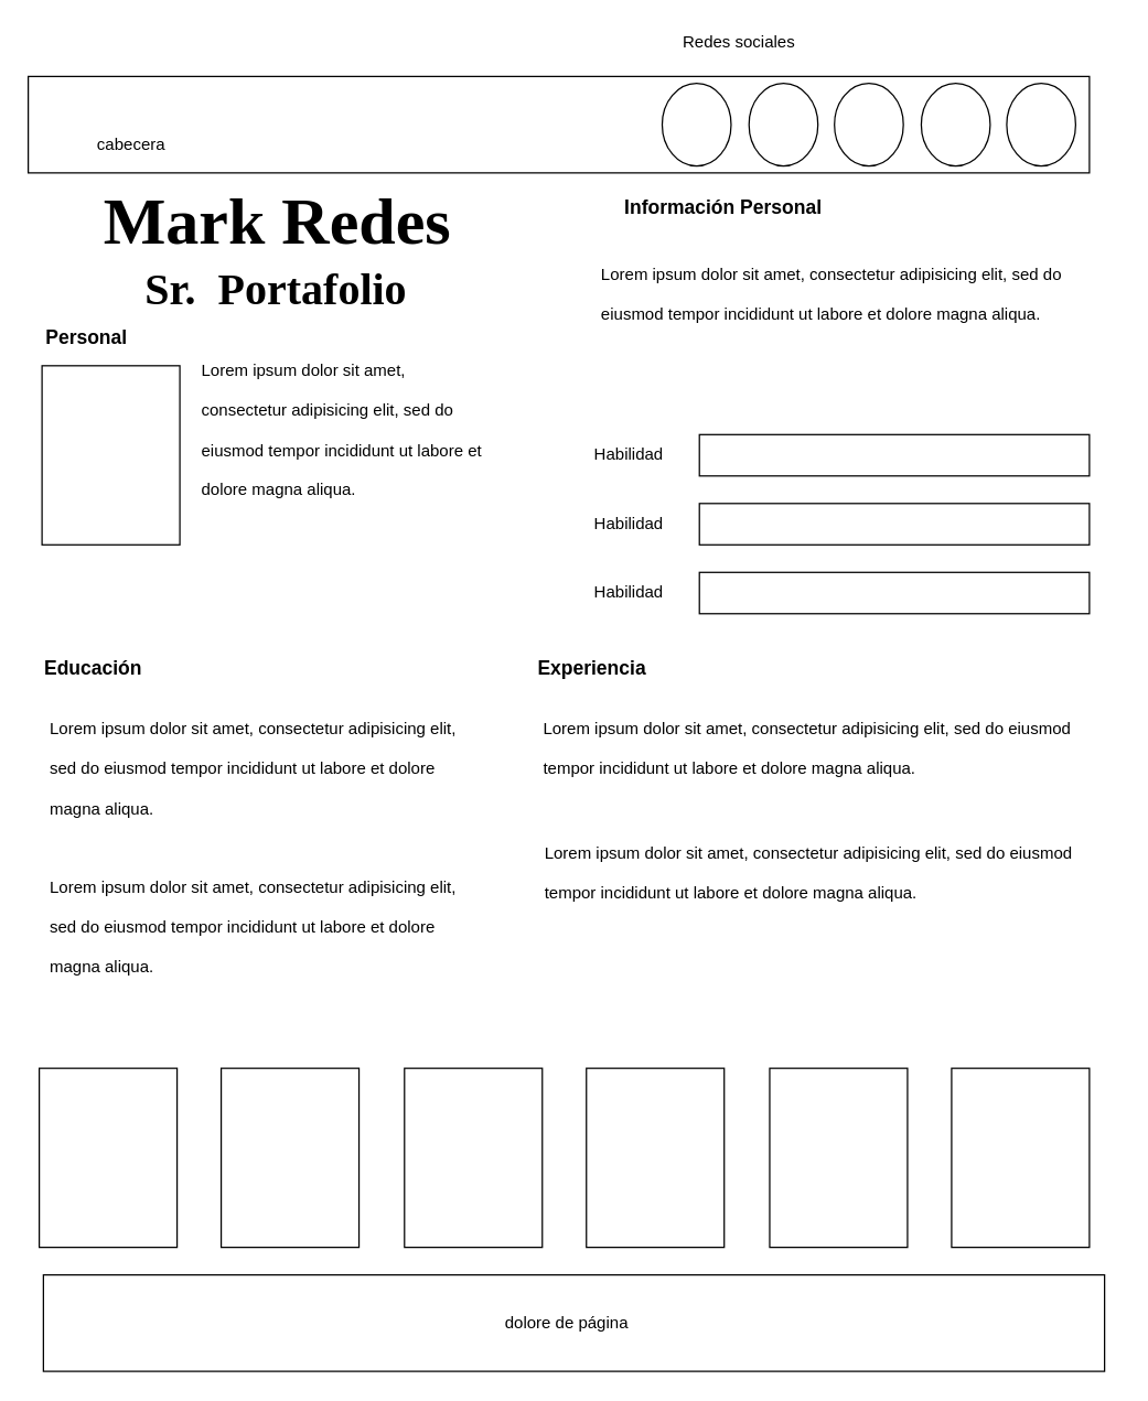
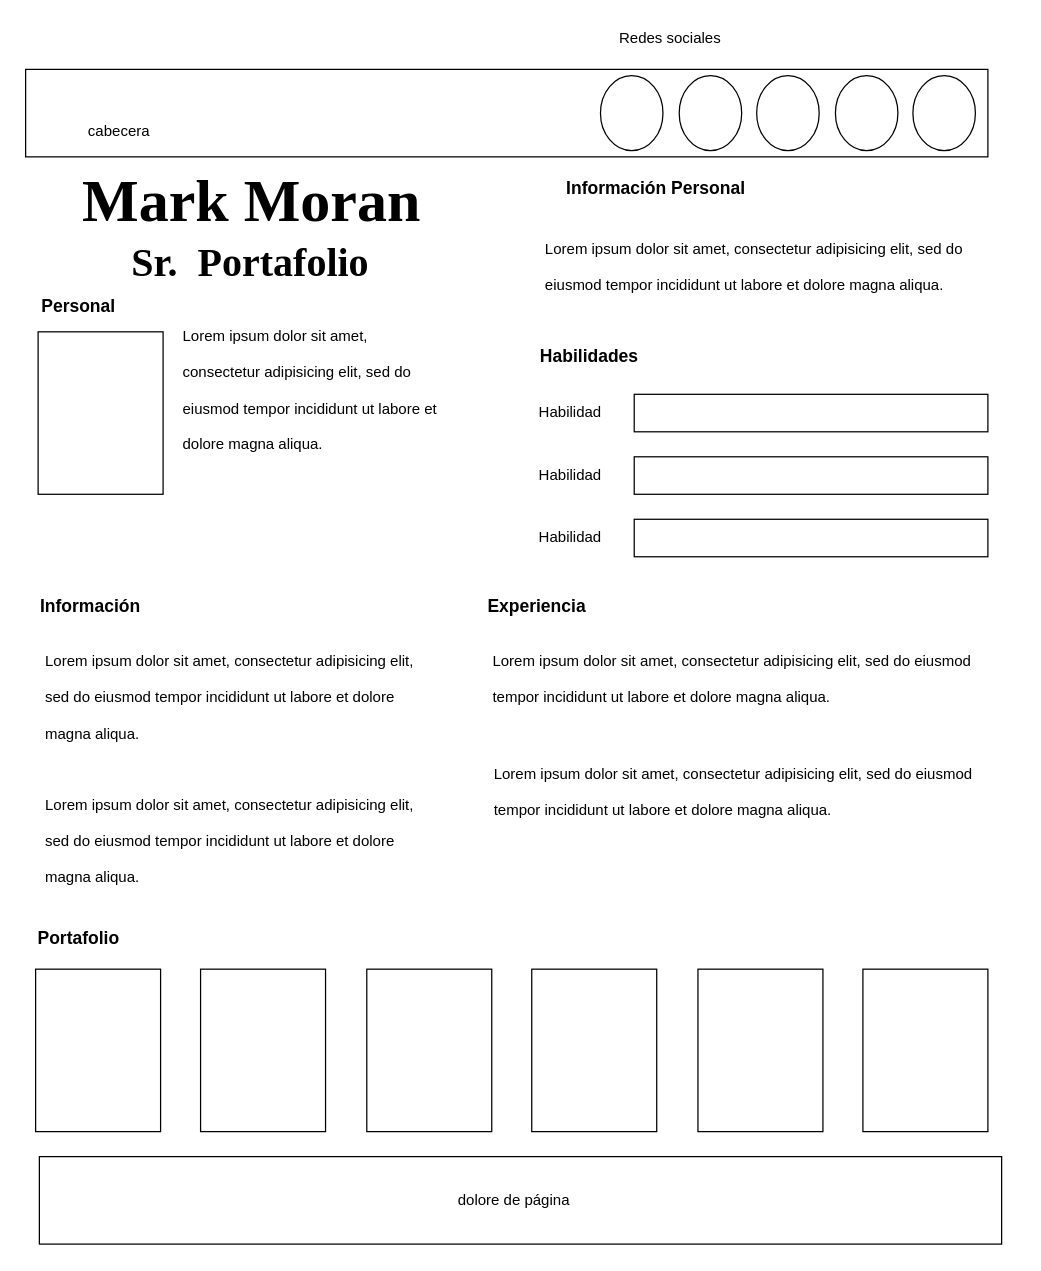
- <mxCell id="10" value="&lt;b&gt;&lt;font face=&quot;Verdana&quot; style=&quot;font-size: 48px&quot;&gt;Mark Redes&lt;/font&gt;&lt;/b&gt;" style="text;html=1;strokeColor=none;fillColor=none;align=center;verticalAlign=middle;whiteSpace=wrap;rounded=0;" vertex="1" parent="1"><mxGeometry x="21" y="125" width="360" height="70" as="geometry" /></mxCell>
+ <mxCell id="10" value="&lt;b&gt;&lt;font face=&quot;Verdana&quot; style=&quot;font-size: 48px&quot;&gt;Mark Moran&lt;/font&gt;&lt;/b&gt;" style="text;html=1;strokeColor=none;fillColor=none;align=center;verticalAlign=middle;whiteSpace=wrap;rounded=0;" vertex="1" parent="1"><mxGeometry x="21" y="125" width="360" height="70" as="geometry" /></mxCell>
+ <mxCell id="17" value="Habilidades" style="text;html=1;fillColor=none;align=left;verticalAlign=middle;whiteSpace=wrap;rounded=0;labelBackgroundColor=none;fontStyle=1;fontSize=14;" vertex="1" parent="1"><mxGeometry x="430" y="275" width="360" height="20" as="geometry" /></mxCell>
- <mxCell id="27" value="Educación" style="text;html=1;fillColor=none;align=left;verticalAlign=middle;whiteSpace=wrap;rounded=0;labelBackgroundColor=none;fontStyle=1;fontSize=14;" vertex="1" parent="1"><mxGeometry x="30" y="475" width="360" height="20" as="geometry" /></mxCell>
+ <mxCell id="27" value="Información" style="text;html=1;fillColor=none;align=left;verticalAlign=middle;whiteSpace=wrap;rounded=0;labelBackgroundColor=none;fontStyle=1;fontSize=14;" vertex="1" parent="1"><mxGeometry x="30" y="475" width="360" height="20" as="geometry" /></mxCell>
+ <mxCell id="33" value="Portafolio" style="text;html=1;fillColor=none;align=left;verticalAlign=middle;whiteSpace=wrap;rounded=0;labelBackgroundColor=none;fontStyle=1;fontSize=14;" vertex="1" parent="1"><mxGeometry x="28" y="740" width="360" height="20" as="geometry" /></mxCell>
